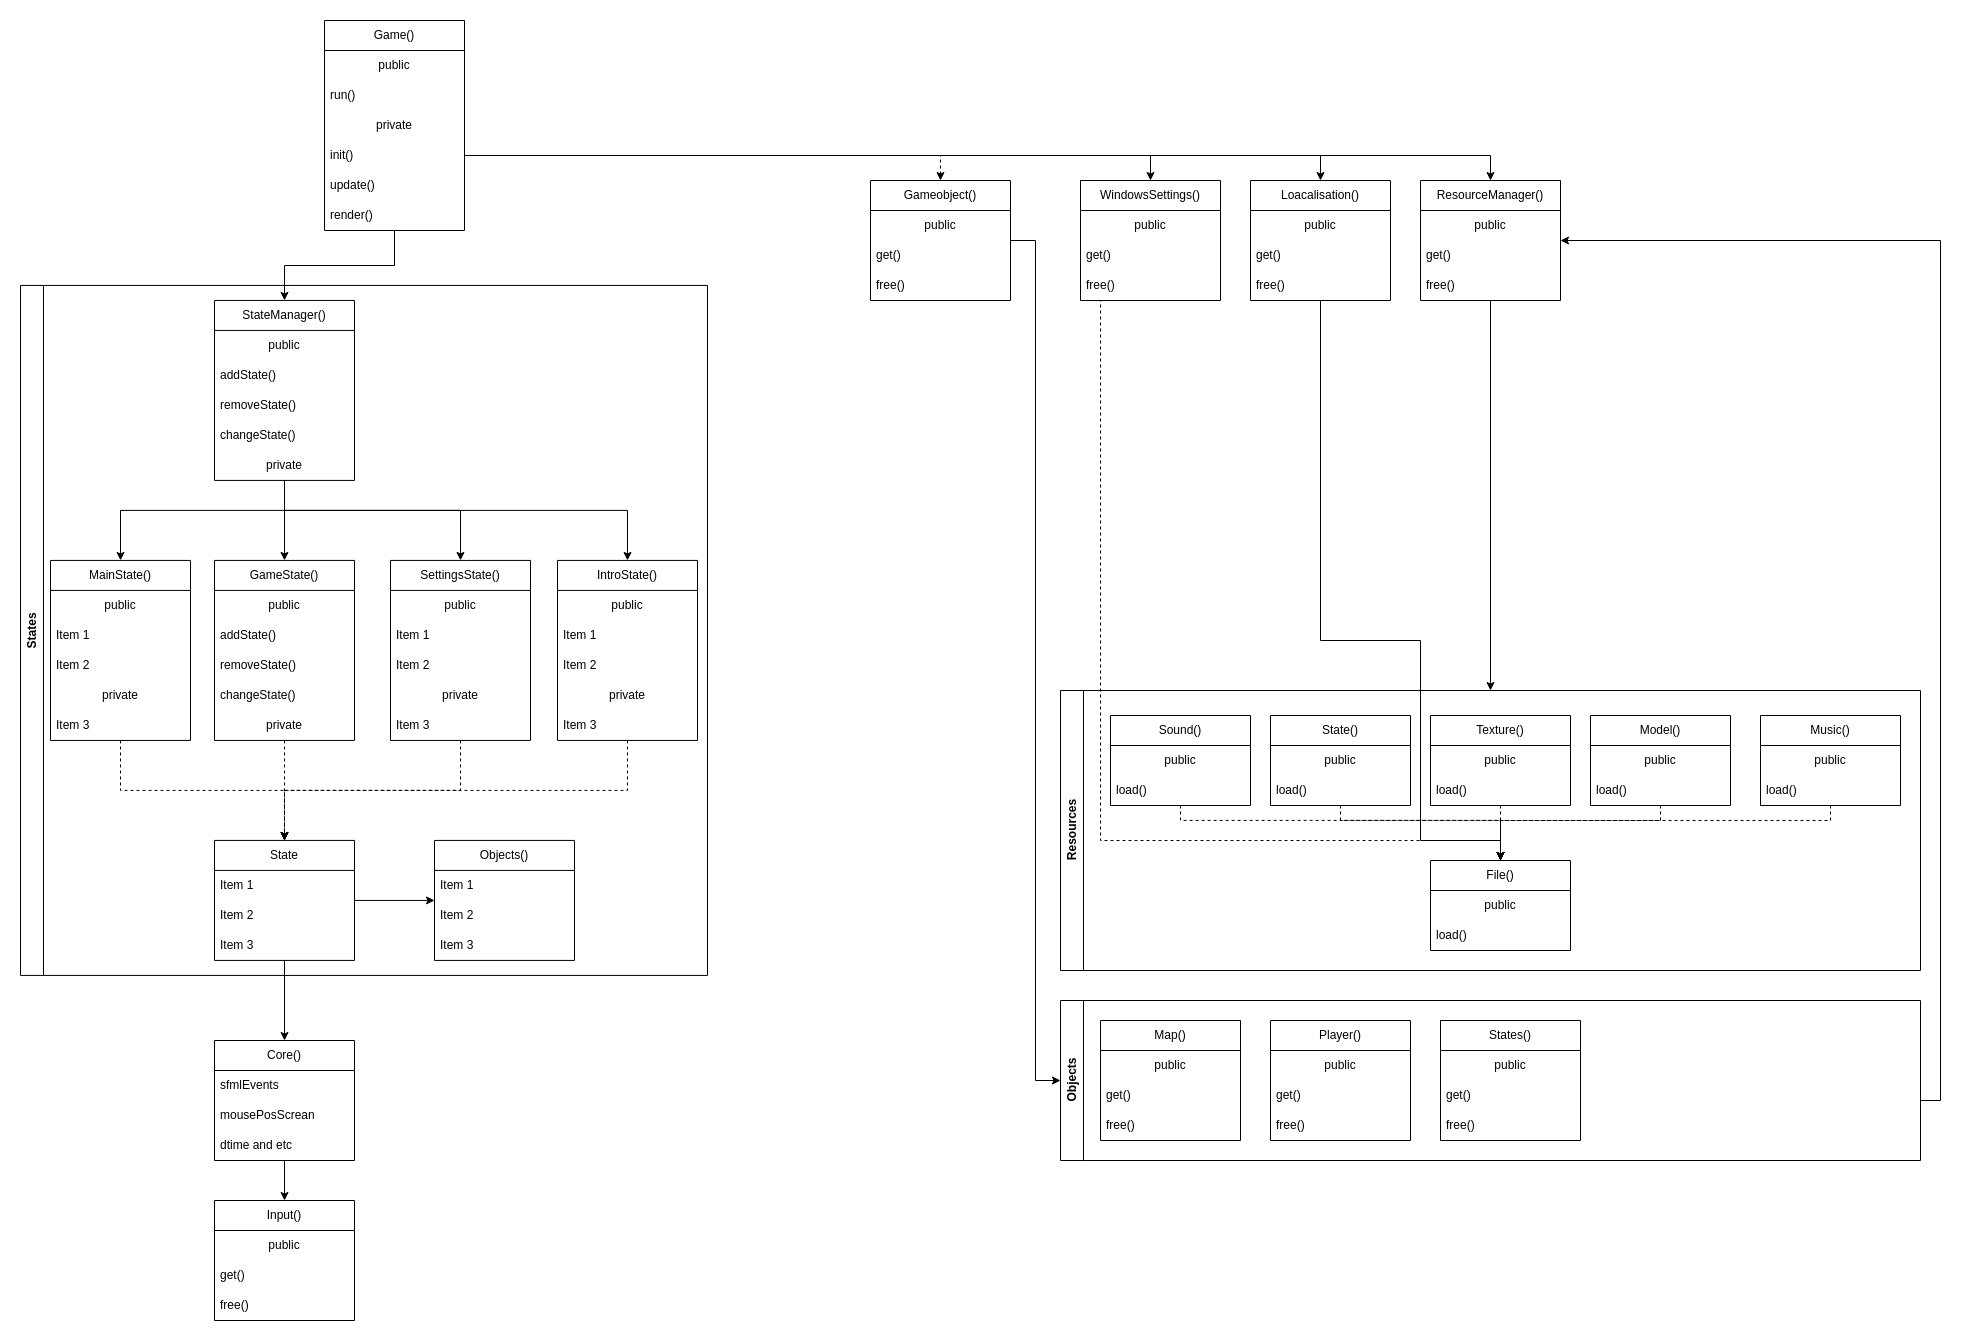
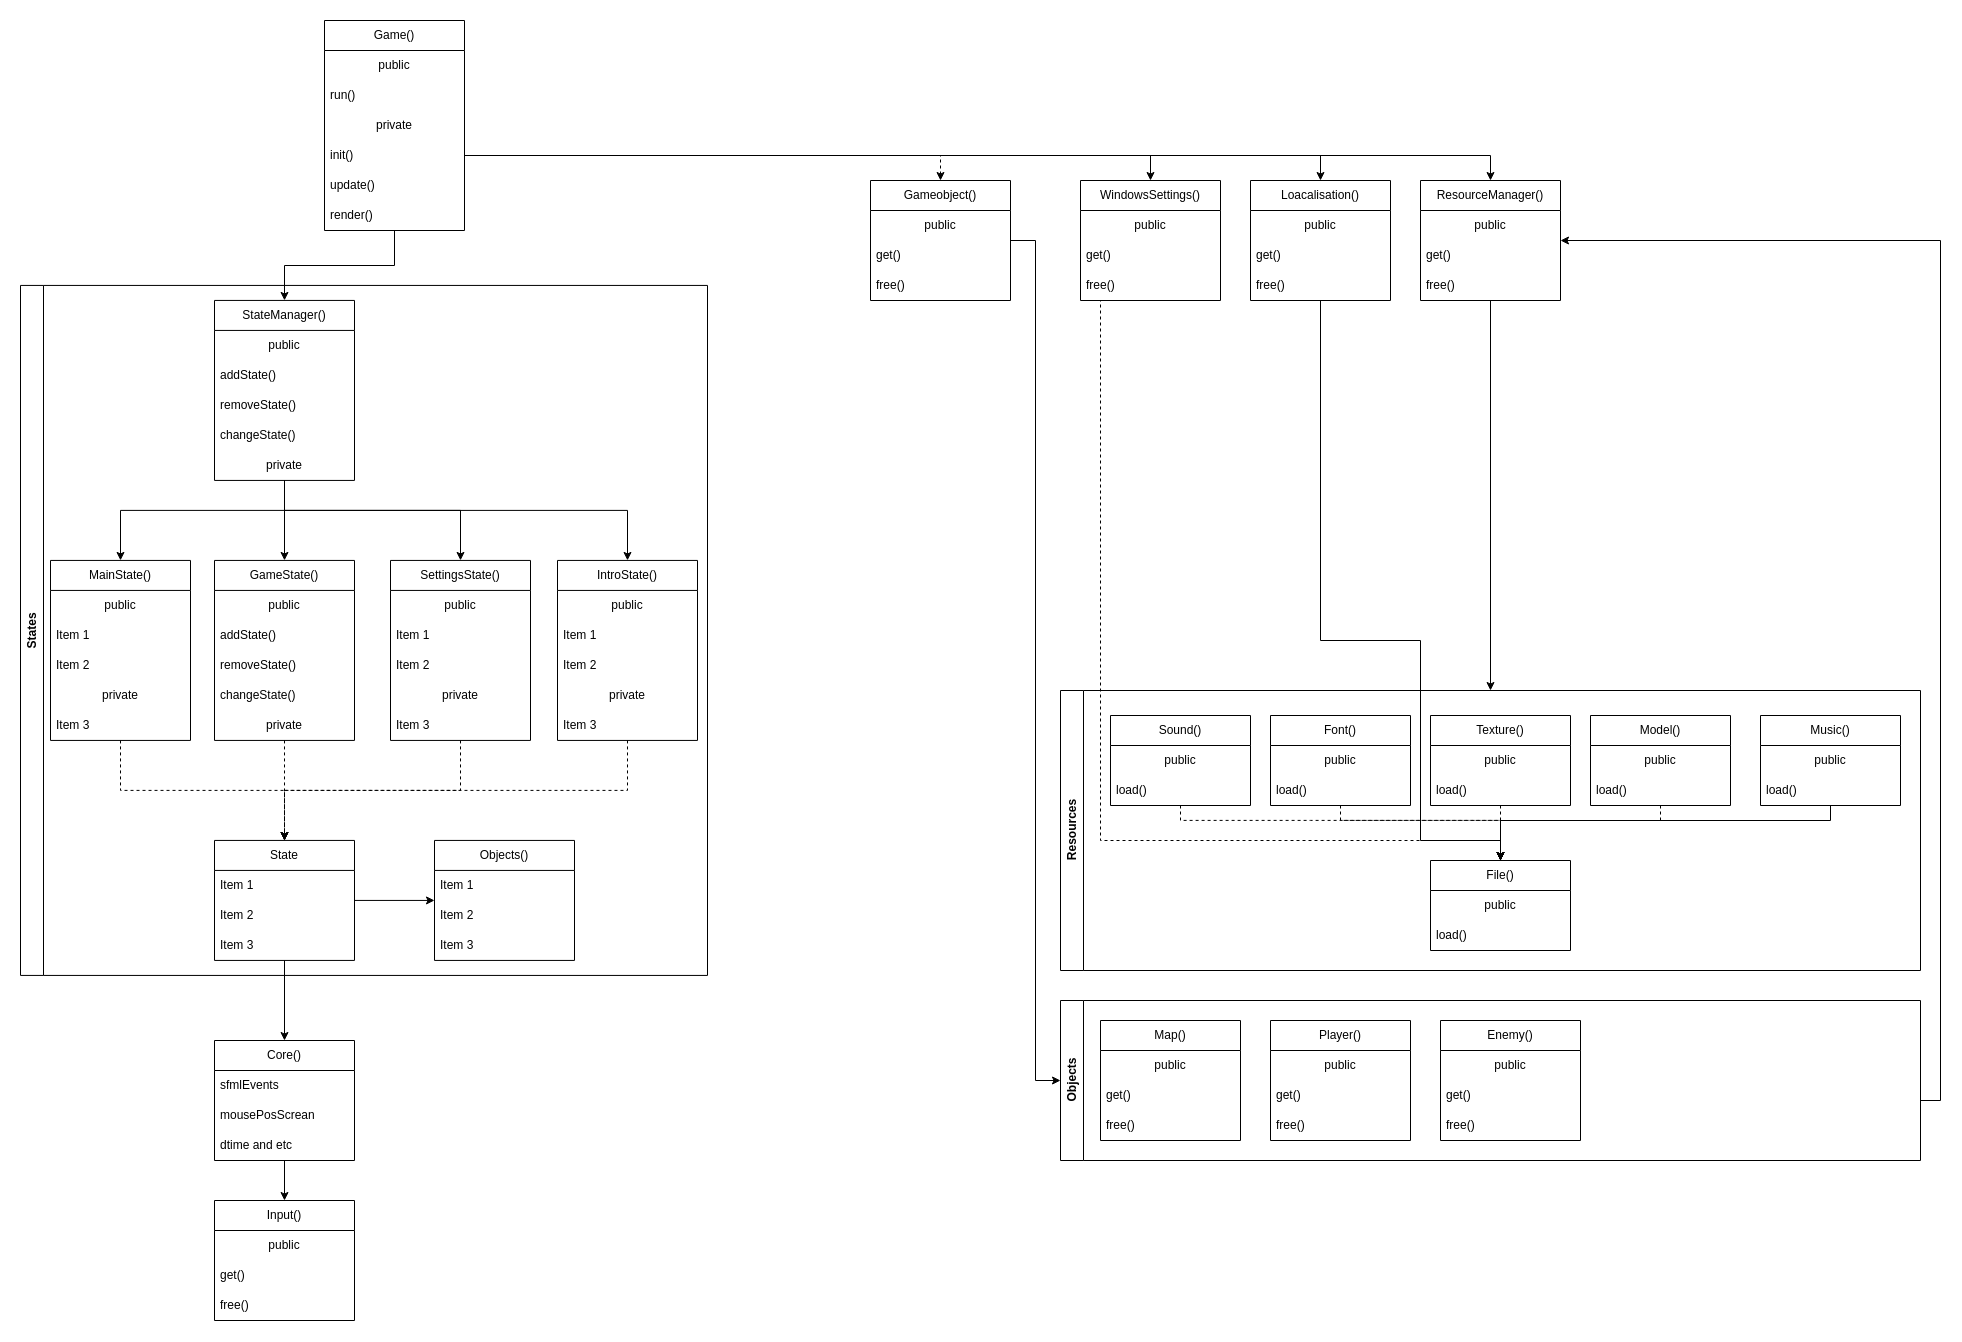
- <mxCell id="91" value="State()" style="swimlane;fontStyle=0;childLayout=stackLayout;horizontal=1;startSize=30;horizontalStack=0;resizeParent=1;resizeParentMax=0;resizeLast=0;collapsible=1;marginBottom=0;whiteSpace=wrap;html=1;labelBackgroundColor=none;rounded=0;" parent="87" vertex="1"><mxGeometry x="160" width="140" height="90" as="geometry"><mxRectangle x="344" y="20" width="70" height="30" as="alternateBounds" /></mxGeometry></mxCell>
+ <mxCell id="91" value="Font()" style="swimlane;fontStyle=0;childLayout=stackLayout;horizontal=1;startSize=30;horizontalStack=0;resizeParent=1;resizeParentMax=0;resizeLast=0;collapsible=1;marginBottom=0;whiteSpace=wrap;html=1;labelBackgroundColor=none;rounded=0;" parent="87" vertex="1"><mxGeometry x="160" width="140" height="90" as="geometry"><mxRectangle x="344" y="20" width="70" height="30" as="alternateBounds" /></mxGeometry></mxCell>
- <mxCell id="110" style="edgeStyle=orthogonalEdgeStyle;rounded=0;orthogonalLoop=1;jettySize=auto;html=1;entryX=0.5;entryY=0;entryDx=0;entryDy=0;dashed=1;labelBackgroundColor=none;fontColor=default;" parent="86" source="100" target="103" edge="1"><mxGeometry relative="1" as="geometry"><Array as="points"><mxPoint x="770" y="130" /><mxPoint x="440" y="130" /></Array></mxGeometry></mxCell>
+ <mxCell id="110" style="edgeStyle=orthogonalEdgeStyle;rounded=0;orthogonalLoop=1;jettySize=auto;html=1;entryX=0.5;entryY=0;entryDx=0;entryDy=0;dashed=0;labelBackgroundColor=none;fontColor=default;" parent="86" source="100" target="103" edge="1"><mxGeometry relative="1" as="geometry"><Array as="points"><mxPoint x="770" y="130" /><mxPoint x="440" y="130" /></Array></mxGeometry></mxCell>
- <mxCell id="121" value="States()" style="swimlane;fontStyle=0;childLayout=stackLayout;horizontal=1;startSize=30;horizontalStack=0;resizeParent=1;resizeParentMax=0;resizeLast=0;collapsible=1;marginBottom=0;whiteSpace=wrap;html=1;labelBackgroundColor=none;rounded=0;" parent="112" vertex="1"><mxGeometry x="380" y="20" width="140" height="120" as="geometry"><mxRectangle x="344" y="20" width="70" height="30" as="alternateBounds" /></mxGeometry></mxCell>
+ <mxCell id="121" value="Enemy()" style="swimlane;fontStyle=0;childLayout=stackLayout;horizontal=1;startSize=30;horizontalStack=0;resizeParent=1;resizeParentMax=0;resizeLast=0;collapsible=1;marginBottom=0;whiteSpace=wrap;html=1;labelBackgroundColor=none;rounded=0;" parent="112" vertex="1"><mxGeometry x="380" y="20" width="140" height="120" as="geometry"><mxRectangle x="344" y="20" width="70" height="30" as="alternateBounds" /></mxGeometry></mxCell>
